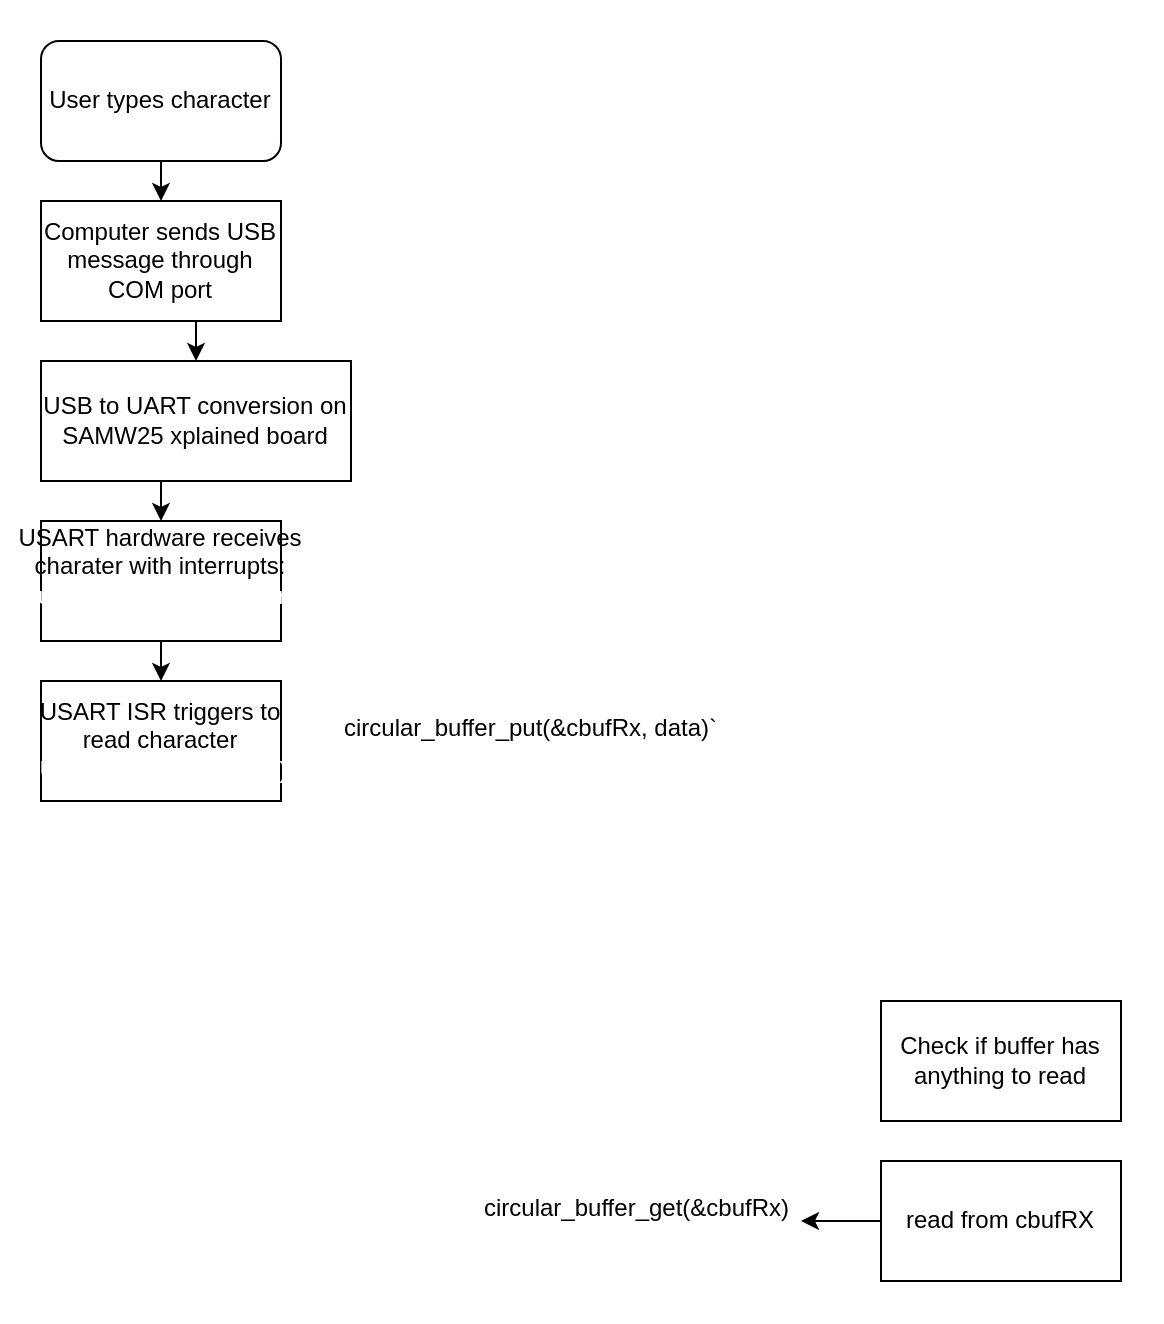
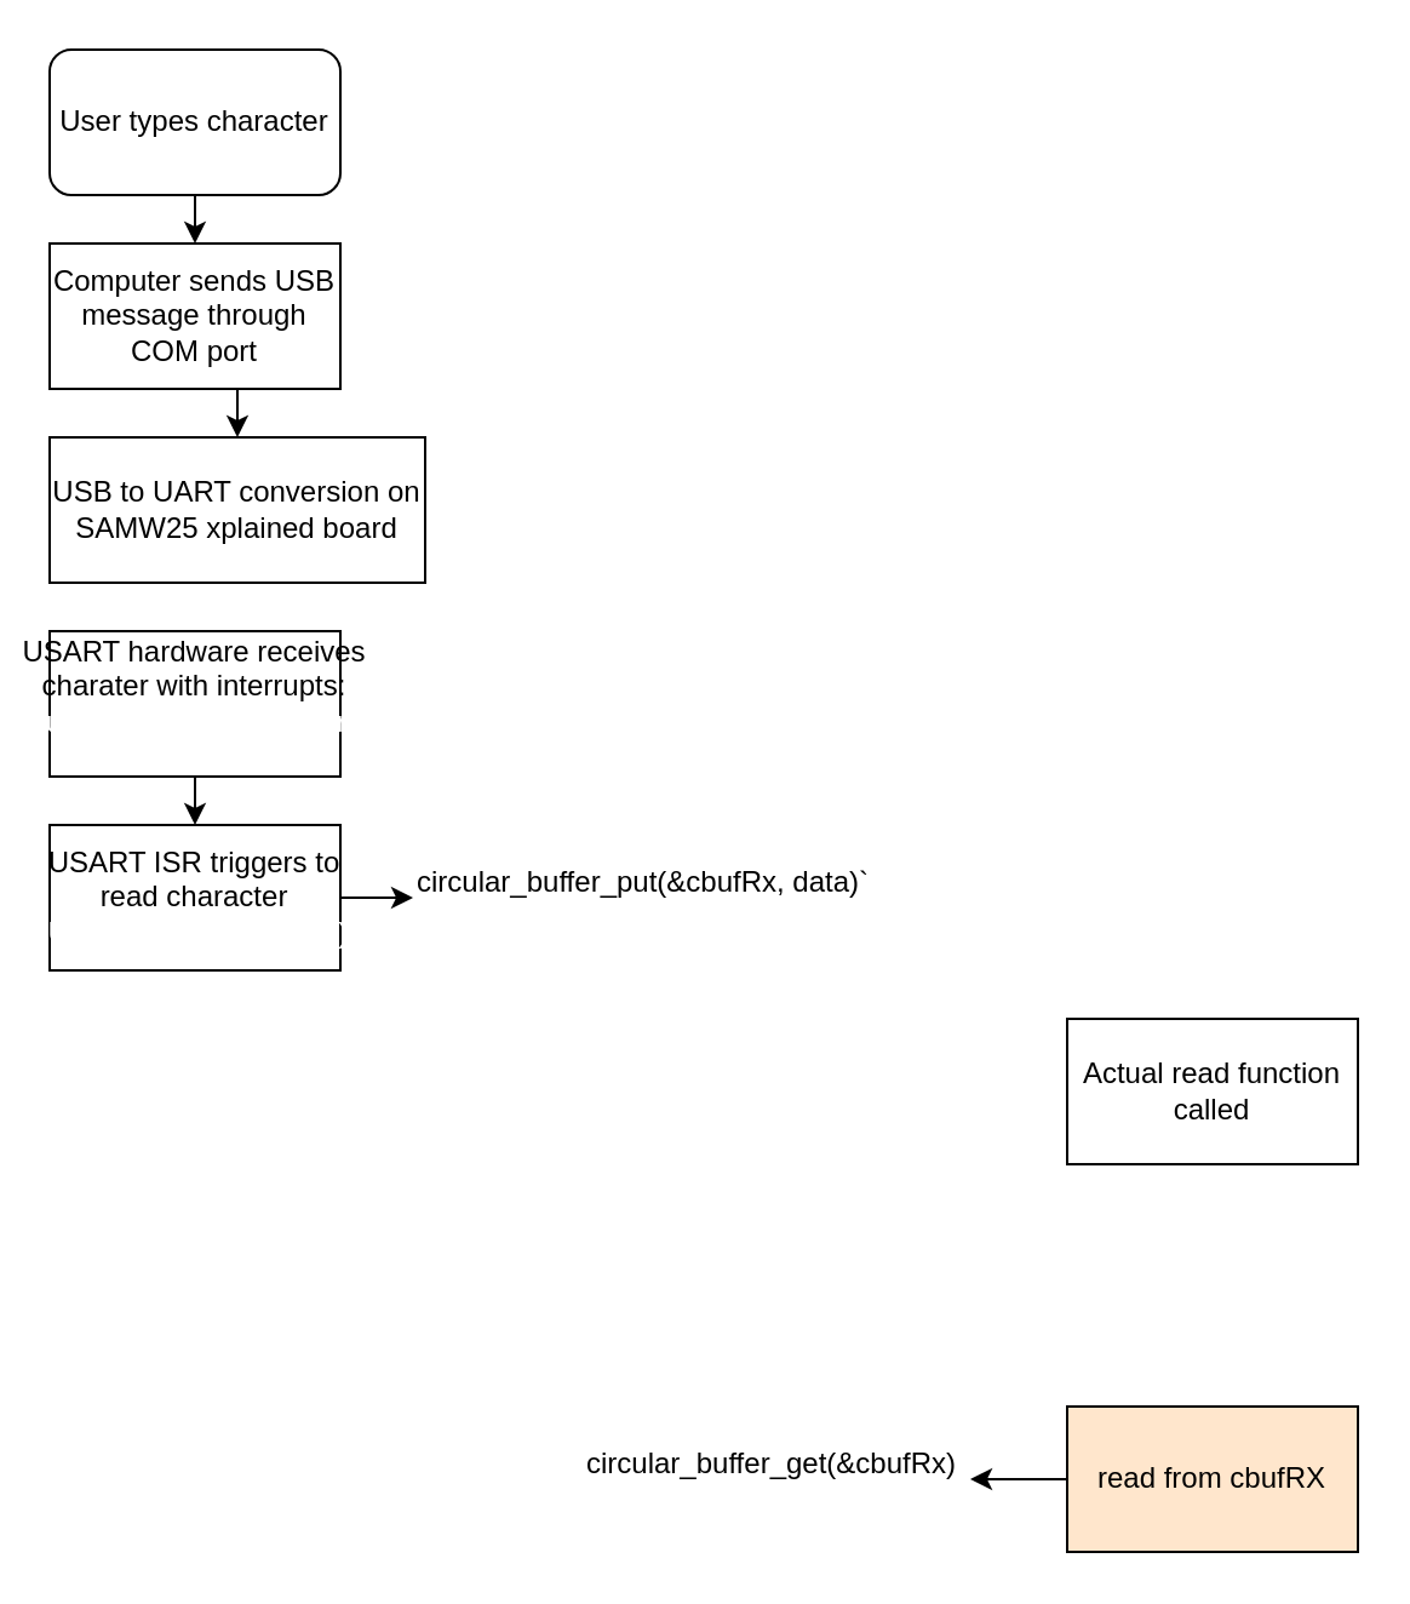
- <mxCell id="6" style="edgeStyle=orthogonalEdgeStyle;rounded=0;orthogonalLoop=1;jettySize=auto;html=1;exitX=0.5;exitY=1;exitDx=0;exitDy=0;entryX=0.5;entryY=0;entryDx=0;entryDy=0;" edge="1" parent="1" source="7" target="9"><mxGeometry relative="1" as="geometry" /></mxCell>
+ <mxCell id="10" style="edgeStyle=orthogonalEdgeStyle;rounded=0;orthogonalLoop=1;jettySize=auto;html=1;exitX=1;exitY=0.5;exitDx=0;exitDy=0;entryX=0;entryY=0.5;entryDx=0;entryDy=0;" edge="1" parent="1" source="11" target="12"><mxGeometry relative="1" as="geometry" /></mxCell>
+ <mxCell id="13" value="Actual read function called" style="rounded=0;whiteSpace=wrap;html=1;" vertex="1" parent="1"><mxGeometry x="440" y="420" width="120" height="60" as="geometry" /></mxCell>
- <mxCell id="14" value="Check if buffer has anything to read" style="rounded=0;whiteSpace=wrap;html=1;" vertex="1" parent="1"><mxGeometry x="440" y="500" width="120" height="60" as="geometry" /></mxCell>
- <mxCell id="16" value="read from cbufRX" style="rounded=0;whiteSpace=wrap;html=1;" vertex="1" parent="1"><mxGeometry x="440" y="580" width="120" height="60" as="geometry" /></mxCell>
+ <mxCell id="16" value="read from cbufRX" style="rounded=0;whiteSpace=wrap;html=1;fillColor=#ffe6cc;" vertex="1" parent="1"><mxGeometry x="440" y="580" width="120" height="60" as="geometry" /></mxCell>
